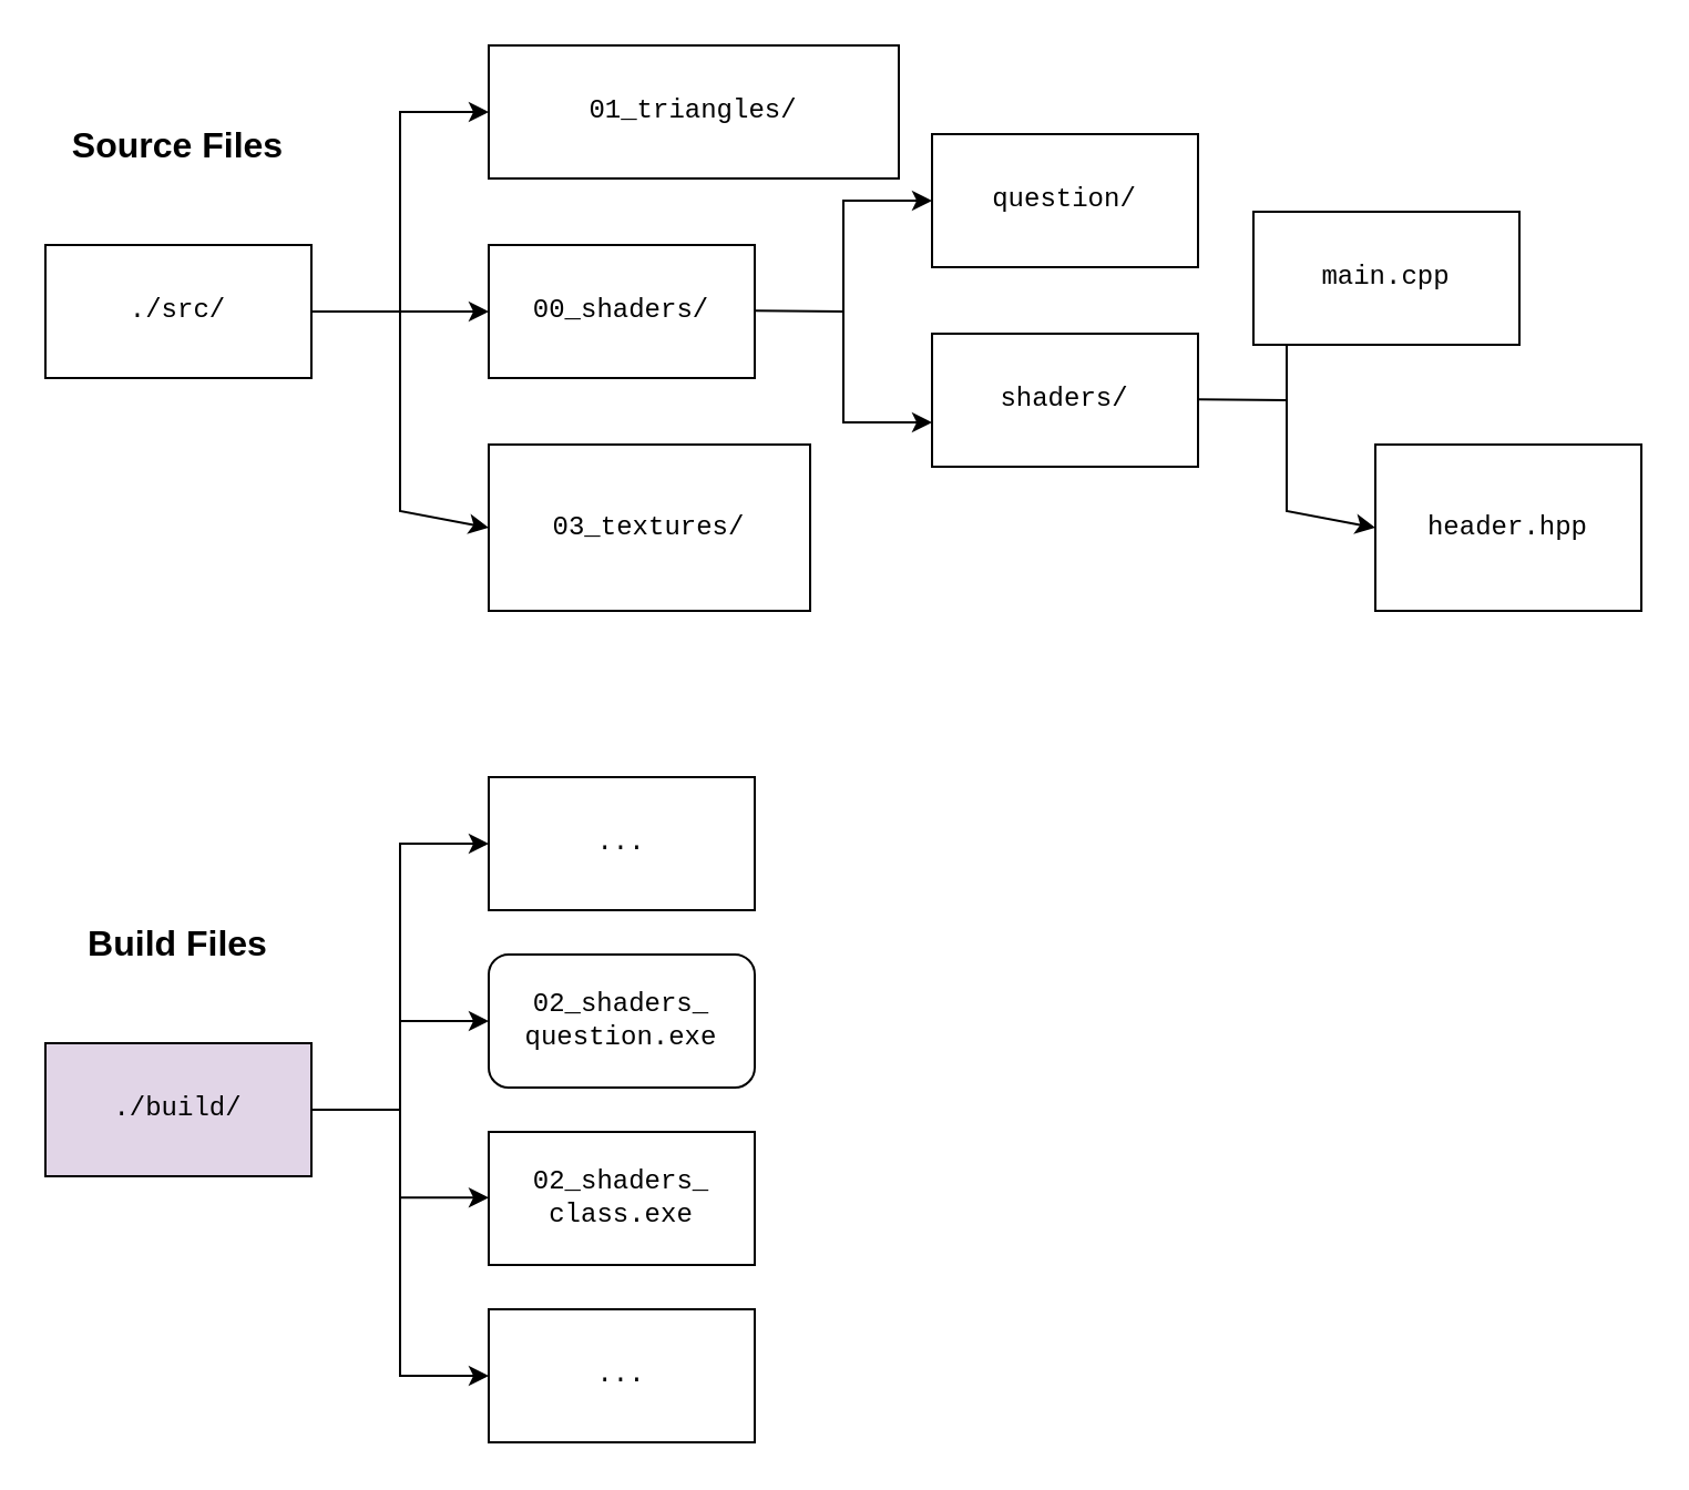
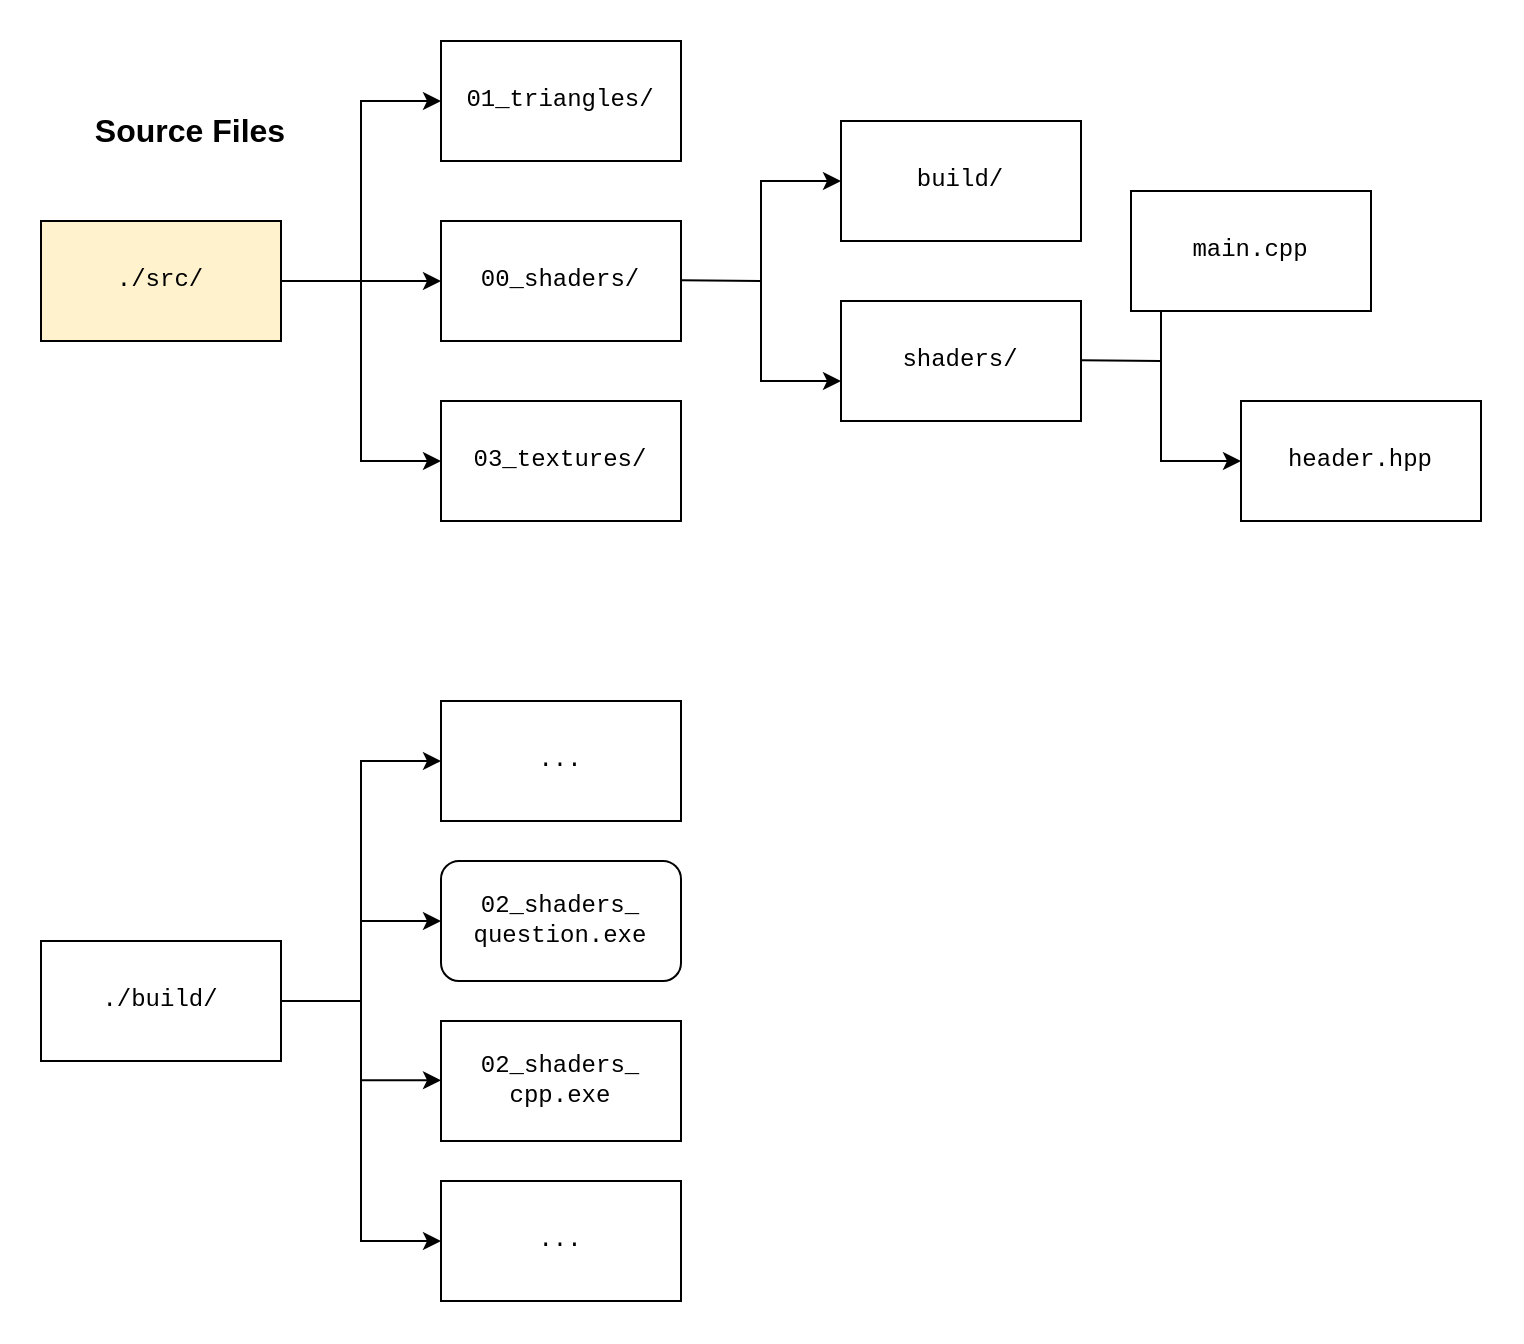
- <mxCell id="4" value="01_triangles/" style="rounded=0;whiteSpace=wrap;html=1;fontFamily=Courier New;" vertex="1" parent="1"><mxGeometry x="220" y="20" width="185" height="60" as="geometry" /></mxCell>
+ <mxCell id="4" value="01_triangles/" style="rounded=0;whiteSpace=wrap;html=1;fontFamily=Courier New;" vertex="1" parent="1"><mxGeometry x="220" y="20" width="120" height="60" as="geometry" /></mxCell>
- <mxCell id="3" value="Source Files" style="text;html=1;align=center;verticalAlign=middle;whiteSpace=wrap;rounded=0;fontStyle=1;fontSize=16;" vertex="1" parent="1"><mxGeometry x="30" y="50" width="100" height="30" as="geometry" /></mxCell>
+ <mxCell id="3" value="Source Files" style="text;html=1;align=center;verticalAlign=middle;whiteSpace=wrap;rounded=0;fontStyle=1;fontSize=16;" vertex="1" parent="1"><mxGeometry x="45" y="50" width="100" height="30" as="geometry" /></mxCell>
- <mxCell id="14" value="question/" style="rounded=0;whiteSpace=wrap;html=1;fontFamily=Courier New;" vertex="1" parent="1"><mxGeometry x="420" y="60" width="120" height="60" as="geometry" /></mxCell>
+ <mxCell id="14" value="build/" style="rounded=0;whiteSpace=wrap;html=1;fontFamily=Courier New;" vertex="1" parent="1"><mxGeometry x="420" y="60" width="120" height="60" as="geometry" /></mxCell>
- <mxCell id="2" value="./src/" style="rounded=0;whiteSpace=wrap;html=1;fontFamily=Courier New;" vertex="1" parent="1"><mxGeometry x="20" y="110" width="120" height="60" as="geometry" /></mxCell>
+ <mxCell id="2" value="./src/" style="rounded=0;whiteSpace=wrap;html=1;fontFamily=Courier New;fillColor=#fff2cc;" vertex="1" parent="1"><mxGeometry x="20" y="110" width="120" height="60" as="geometry" /></mxCell>
- <mxCell id="6" value="03_textures/" style="rounded=0;whiteSpace=wrap;html=1;fontFamily=Courier New;" vertex="1" parent="1"><mxGeometry x="220" y="200" width="145" height="75" as="geometry" /></mxCell>
+ <mxCell id="6" value="03_textures/" style="rounded=0;whiteSpace=wrap;html=1;fontFamily=Courier New;" vertex="1" parent="1"><mxGeometry x="220" y="200" width="120" height="60" as="geometry" /></mxCell>
- <mxCell id="12" value="header.hpp" style="rounded=0;whiteSpace=wrap;html=1;fontFamily=Courier New;" vertex="1" parent="1"><mxGeometry x="620" y="200" width="120" height="75" as="geometry" /></mxCell>
+ <mxCell id="12" value="header.hpp" style="rounded=0;whiteSpace=wrap;html=1;fontFamily=Courier New;" vertex="1" parent="1"><mxGeometry x="620" y="200" width="120" height="60" as="geometry" /></mxCell>
- <mxCell id="19" value="Build Files" style="text;html=1;align=center;verticalAlign=middle;whiteSpace=wrap;rounded=0;fontStyle=1;fontSize=16;" vertex="1" parent="1"><mxGeometry x="30" y="410" width="100" height="30" as="geometry" /></mxCell>
- <mxCell id="18" value="./build/" style="rounded=0;whiteSpace=wrap;html=1;fontFamily=Courier New;fillColor=#e1d5e7;" vertex="1" parent="1"><mxGeometry x="20" y="470" width="120" height="60" as="geometry" /></mxCell>
+ <mxCell id="18" value="./build/" style="rounded=0;whiteSpace=wrap;html=1;fontFamily=Courier New;" vertex="1" parent="1"><mxGeometry x="20" y="470" width="120" height="60" as="geometry" /></mxCell>
- <mxCell id="21" value="02_shaders_&lt;div&gt;class.exe&lt;/div&gt;" style="rounded=0;whiteSpace=wrap;html=1;fontFamily=Courier New;" vertex="1" parent="1"><mxGeometry x="220" y="510" width="120" height="60" as="geometry" /></mxCell>
+ <mxCell id="21" value="02_shaders_&lt;div&gt;cpp.exe&lt;/div&gt;" style="rounded=0;whiteSpace=wrap;html=1;fontFamily=Courier New;" vertex="1" parent="1"><mxGeometry x="220" y="510" width="120" height="60" as="geometry" /></mxCell>
